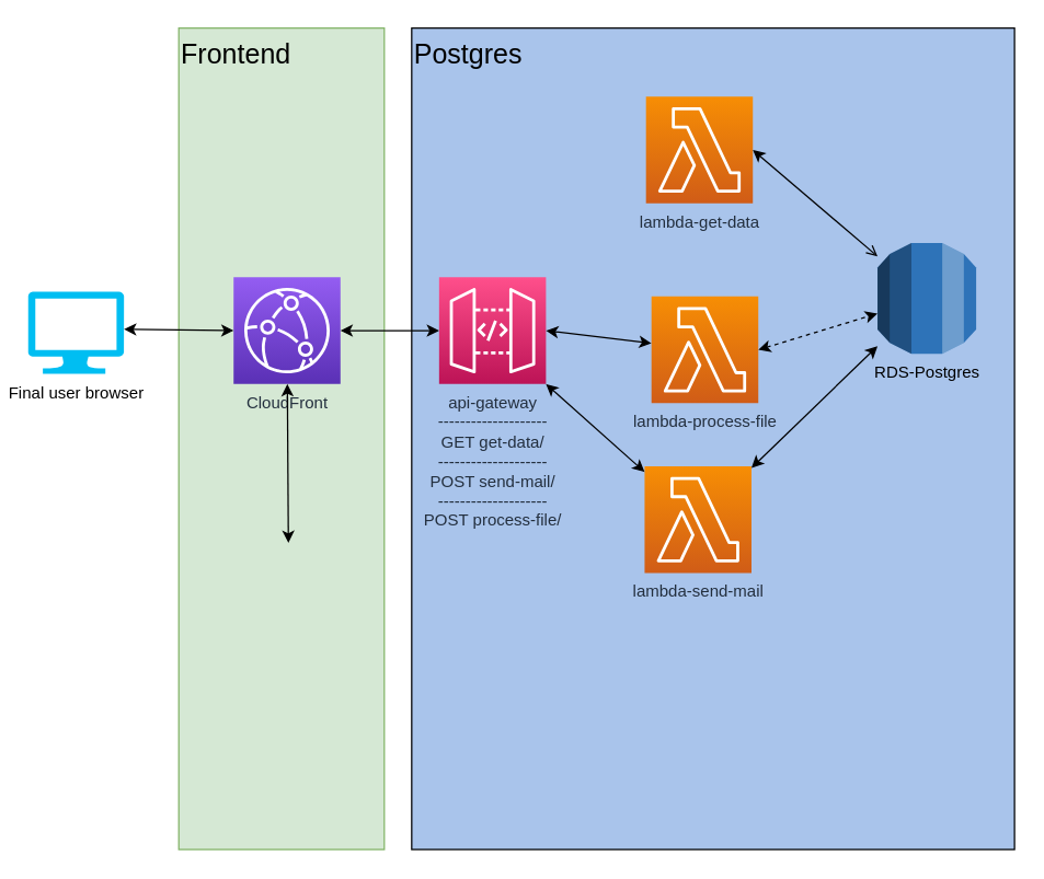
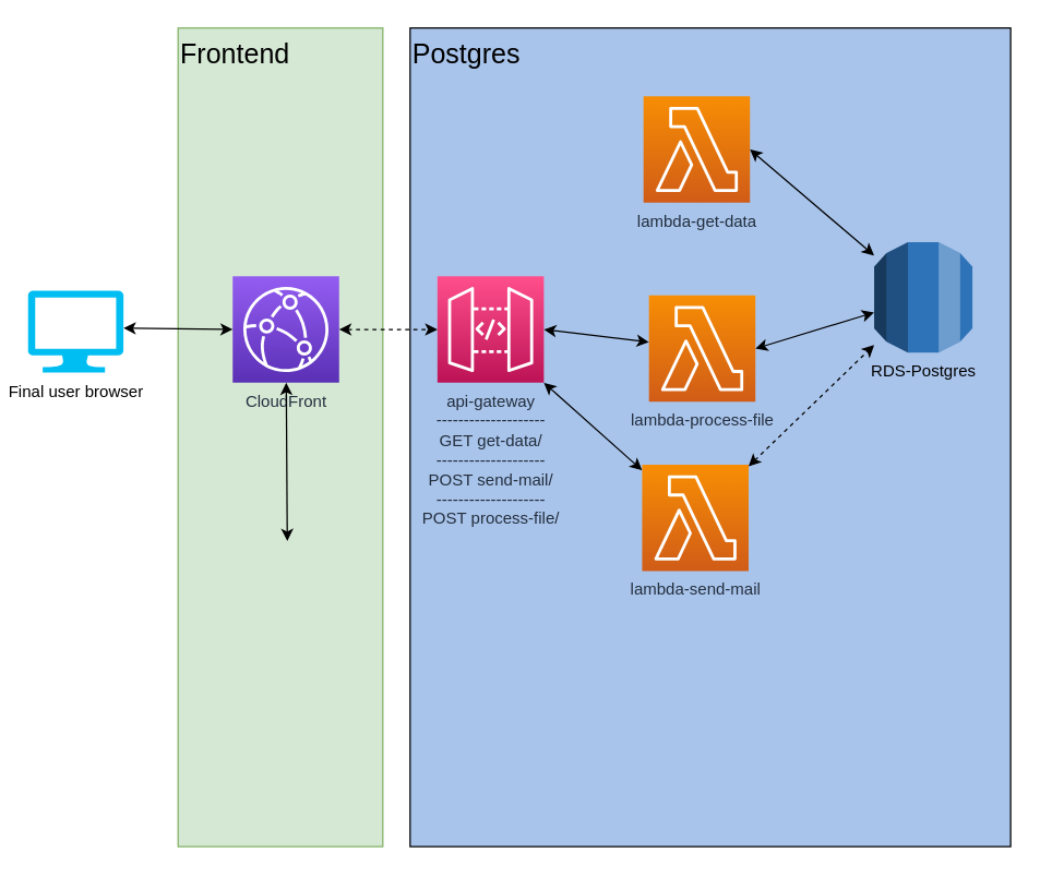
- <mxCell id="20" value="" style="endArrow=open;startArrow=classic;html=1;rounded=0;fontSize=20;exitX=1;exitY=0.5;exitDx=0;exitDy=0;exitPerimeter=0;" parent="1" source="11" target="8" edge="1"><mxGeometry width="50" height="50" relative="1" as="geometry"><mxPoint x="558" y="389" as="sourcePoint" /><mxPoint x="650" y="290.891" as="targetPoint" /><Array as="points" /></mxGeometry></mxCell>
+ <mxCell id="20" value="" style="endArrow=classic;startArrow=classic;html=1;rounded=0;fontSize=20;exitX=1;exitY=0.5;exitDx=0;exitDy=0;exitPerimeter=0;" parent="1" source="11" target="8" edge="1"><mxGeometry width="50" height="50" relative="1" as="geometry"><mxPoint x="558" y="389" as="sourcePoint" /><mxPoint x="650" y="290.891" as="targetPoint" /><Array as="points" /></mxGeometry></mxCell>
- <mxCell id="15" value="" style="endArrow=classic;startArrow=classic;html=1;rounded=0;fontSize=20;entryX=0;entryY=0.5;entryDx=0;entryDy=0;entryPerimeter=0;exitX=1;exitY=0.5;exitDx=0;exitDy=0;exitPerimeter=0;" parent="1" source="10" target="5" edge="1"><mxGeometry width="50" height="50" relative="1" as="geometry"><mxPoint x="110" y="260" as="sourcePoint" /><mxPoint x="190" y="261" as="targetPoint" /><Array as="points" /></mxGeometry></mxCell>
+ <mxCell id="15" value="" style="endArrow=classic;startArrow=classic;html=1;rounded=0;fontSize=20;entryX=0;entryY=0.5;entryDx=0;entryDy=0;entryPerimeter=0;exitX=1;exitY=0.5;exitDx=0;exitDy=0;exitPerimeter=0;dashed=1;" parent="1" source="10" target="5" edge="1"><mxGeometry width="50" height="50" relative="1" as="geometry"><mxPoint x="110" y="260" as="sourcePoint" /><mxPoint x="190" y="261" as="targetPoint" /><Array as="points" /></mxGeometry></mxCell>
- <mxCell id="18" value="" style="endArrow=classic;startArrow=classic;html=1;rounded=0;fontSize=20;exitX=1;exitY=0.5;exitDx=0;exitDy=0;exitPerimeter=0;dashed=1;" parent="1" source="6" target="8" edge="1"><mxGeometry width="50" height="50" relative="1" as="geometry"><mxPoint x="150" y="300" as="sourcePoint" /><mxPoint x="230" y="301" as="targetPoint" /><Array as="points" /></mxGeometry></mxCell>
+ <mxCell id="18" value="" style="endArrow=classic;startArrow=classic;html=1;rounded=0;fontSize=20;exitX=1;exitY=0.5;exitDx=0;exitDy=0;exitPerimeter=0;" parent="1" source="6" target="8" edge="1"><mxGeometry width="50" height="50" relative="1" as="geometry"><mxPoint x="150" y="300" as="sourcePoint" /><mxPoint x="230" y="301" as="targetPoint" /><Array as="points" /></mxGeometry></mxCell>
- <mxCell id="19" value="" style="endArrow=classic;startArrow=classic;html=1;rounded=0;fontSize=20;" parent="1" source="7" target="8" edge="1"><mxGeometry width="50" height="50" relative="1" as="geometry"><mxPoint x="160" y="310" as="sourcePoint" /><mxPoint x="240" y="311" as="targetPoint" /><Array as="points" /></mxGeometry></mxCell>
+ <mxCell id="19" value="" style="endArrow=classic;startArrow=classic;html=1;rounded=0;fontSize=20;dashed=1;" parent="1" source="7" target="8" edge="1"><mxGeometry width="50" height="50" relative="1" as="geometry"><mxPoint x="160" y="310" as="sourcePoint" /><mxPoint x="240" y="311" as="targetPoint" /><Array as="points" /></mxGeometry></mxCell>
